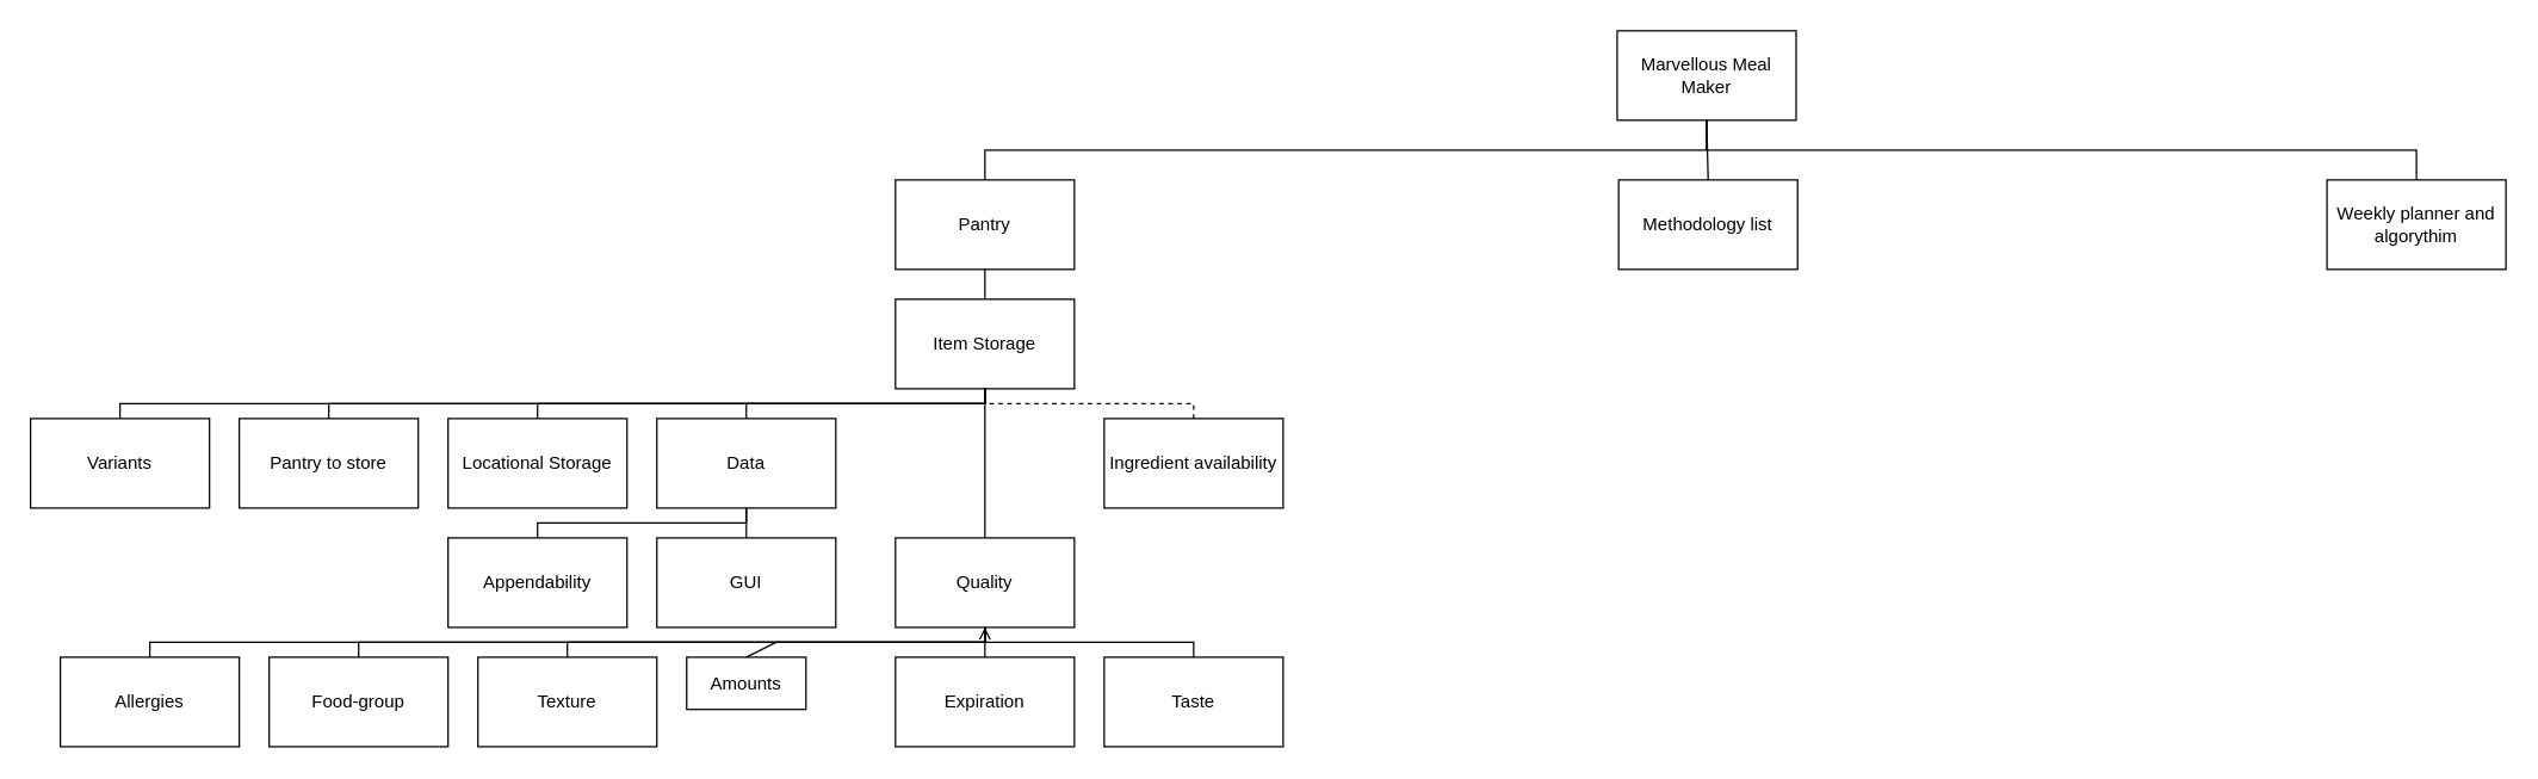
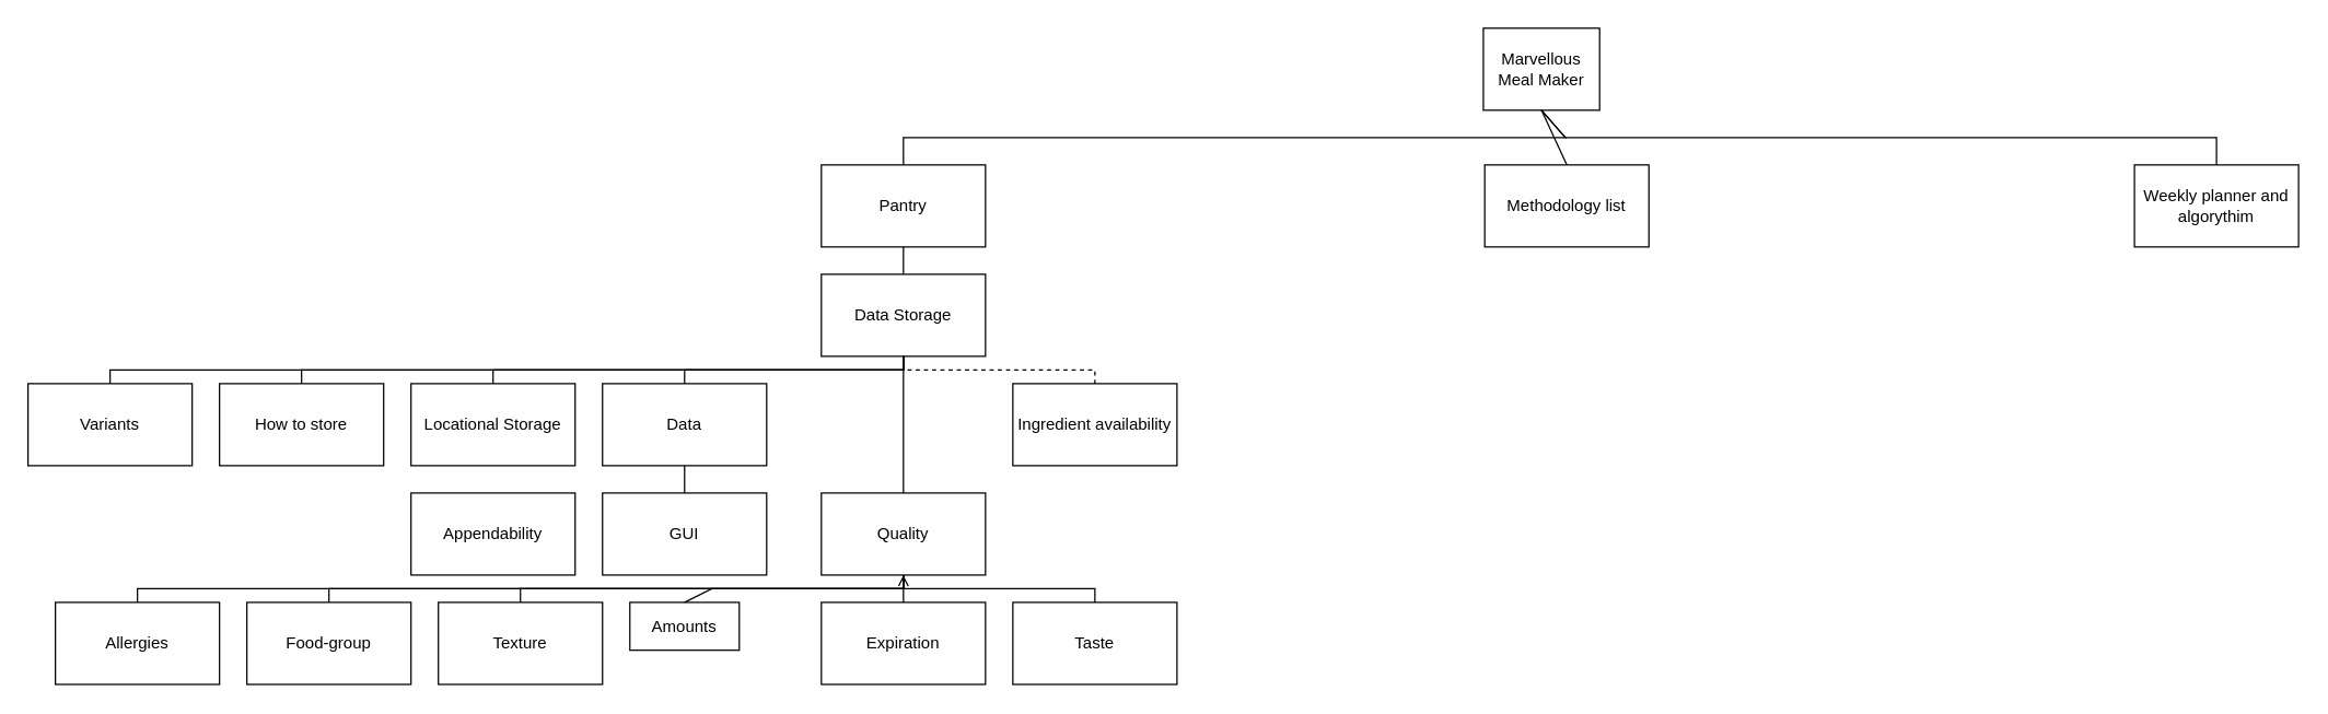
- <mxCell id="2" value="Marvellous Meal Maker" style="rounded=0;whiteSpace=wrap;html=1;" parent="1" vertex="1"><mxGeometry x="1084" y="20" width="120" height="60" as="geometry" /></mxCell>
+ <mxCell id="2" value="Marvellous Meal Maker" style="rounded=0;whiteSpace=wrap;html=1;" parent="1" vertex="1"><mxGeometry x="1084" y="20" width="85" height="60" as="geometry" /></mxCell>
- <mxCell id="9" value="Item Storage" style="rounded=0;whiteSpace=wrap;html=1;" parent="1" vertex="1"><mxGeometry x="600" y="200" width="120" height="60" as="geometry" /></mxCell>
+ <mxCell id="9" value="Data Storage" style="rounded=0;whiteSpace=wrap;html=1;" parent="1" vertex="1"><mxGeometry x="600" y="200" width="120" height="60" as="geometry" /></mxCell>
- <mxCell id="23" value="Pantry to store" style="rounded=0;whiteSpace=wrap;html=1;" parent="1" vertex="1"><mxGeometry x="160" y="280" width="120" height="60" as="geometry" /></mxCell>
+ <mxCell id="23" value="How to store" style="rounded=0;whiteSpace=wrap;html=1;" parent="1" vertex="1"><mxGeometry x="160" y="280" width="120" height="60" as="geometry" /></mxCell>
- <mxCell id="32" value="" style="endArrow=none;html=1;rounded=0;entryX=0.5;entryY=0;entryDx=0;entryDy=0;exitX=0.5;exitY=1;exitDx=0;exitDy=0;" parent="1" source="17" target="11" edge="1"><mxGeometry width="50" height="50" relative="1" as="geometry"><mxPoint x="580" y="360" as="sourcePoint" /><mxPoint x="630" y="310" as="targetPoint" /><Array as="points"><mxPoint x="500" y="350" /><mxPoint x="360" y="350" /></Array></mxGeometry></mxCell>
